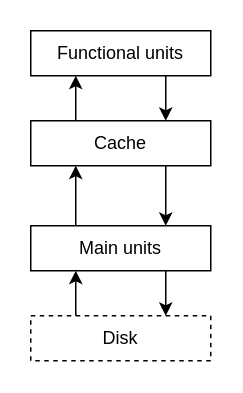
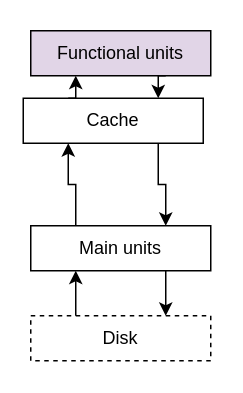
- <mxCell id="3" value="Functional units" style="rounded=0;whiteSpace=wrap;html=1;" vertex="1" parent="1"><mxGeometry x="20" y="20" width="120" height="30" as="geometry" /></mxCell>
+ <mxCell id="3" value="Functional units" style="rounded=0;whiteSpace=wrap;html=1;fillColor=#e1d5e7;" vertex="1" parent="1"><mxGeometry x="20" y="20" width="120" height="30" as="geometry" /></mxCell>
- <mxCell id="6" value="Cache" style="rounded=0;whiteSpace=wrap;html=1;" vertex="1" parent="1"><mxGeometry x="20" y="80" width="120" height="30" as="geometry" /></mxCell>
+ <mxCell id="6" value="Cache" style="rounded=0;whiteSpace=wrap;html=1;" vertex="1" parent="1"><mxGeometry x="15" y="65" width="120" height="30" as="geometry" /></mxCell>
